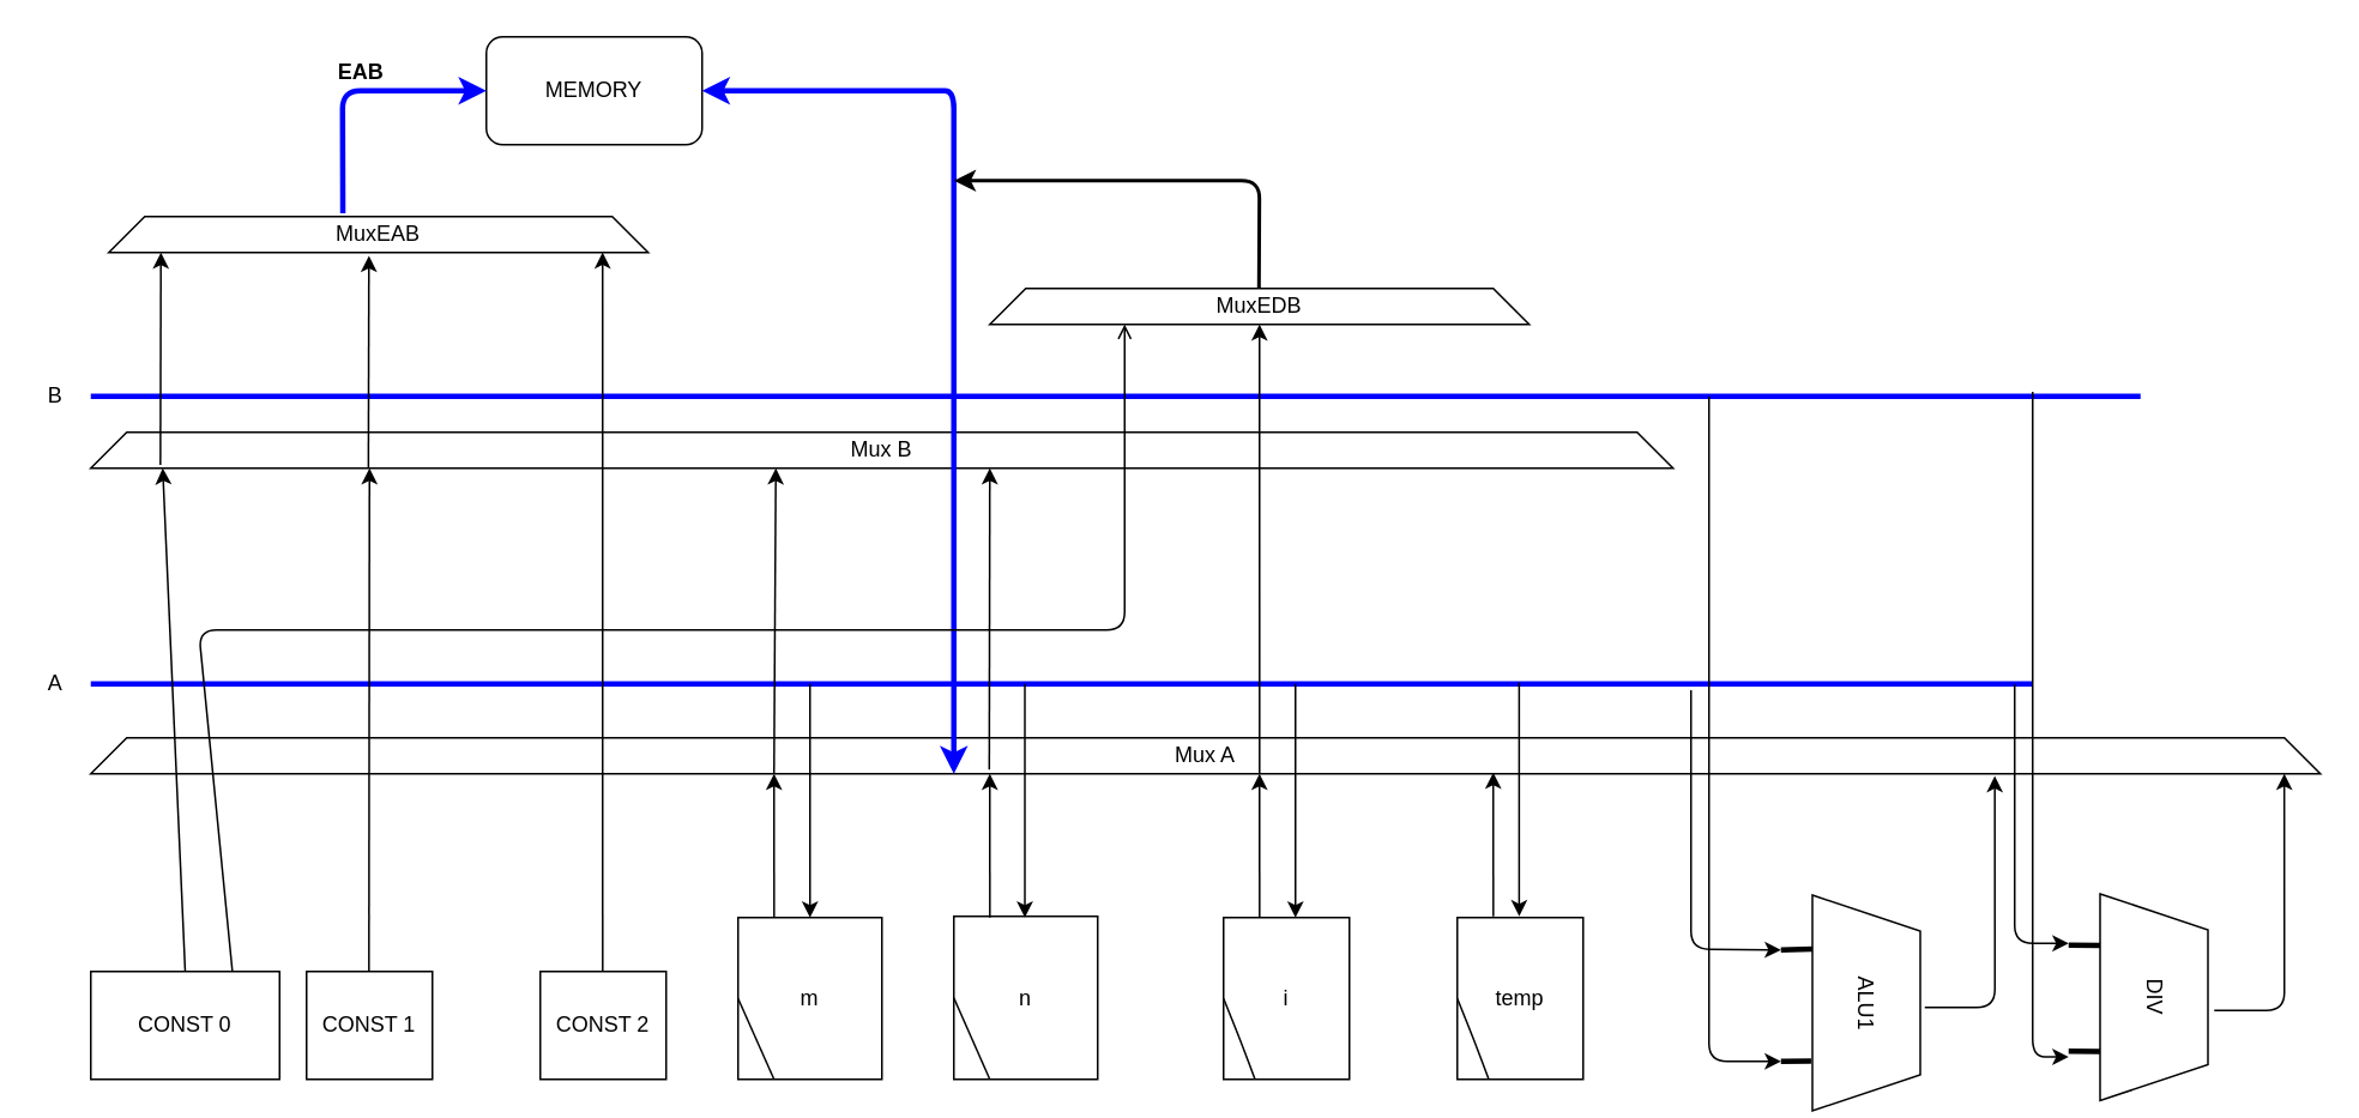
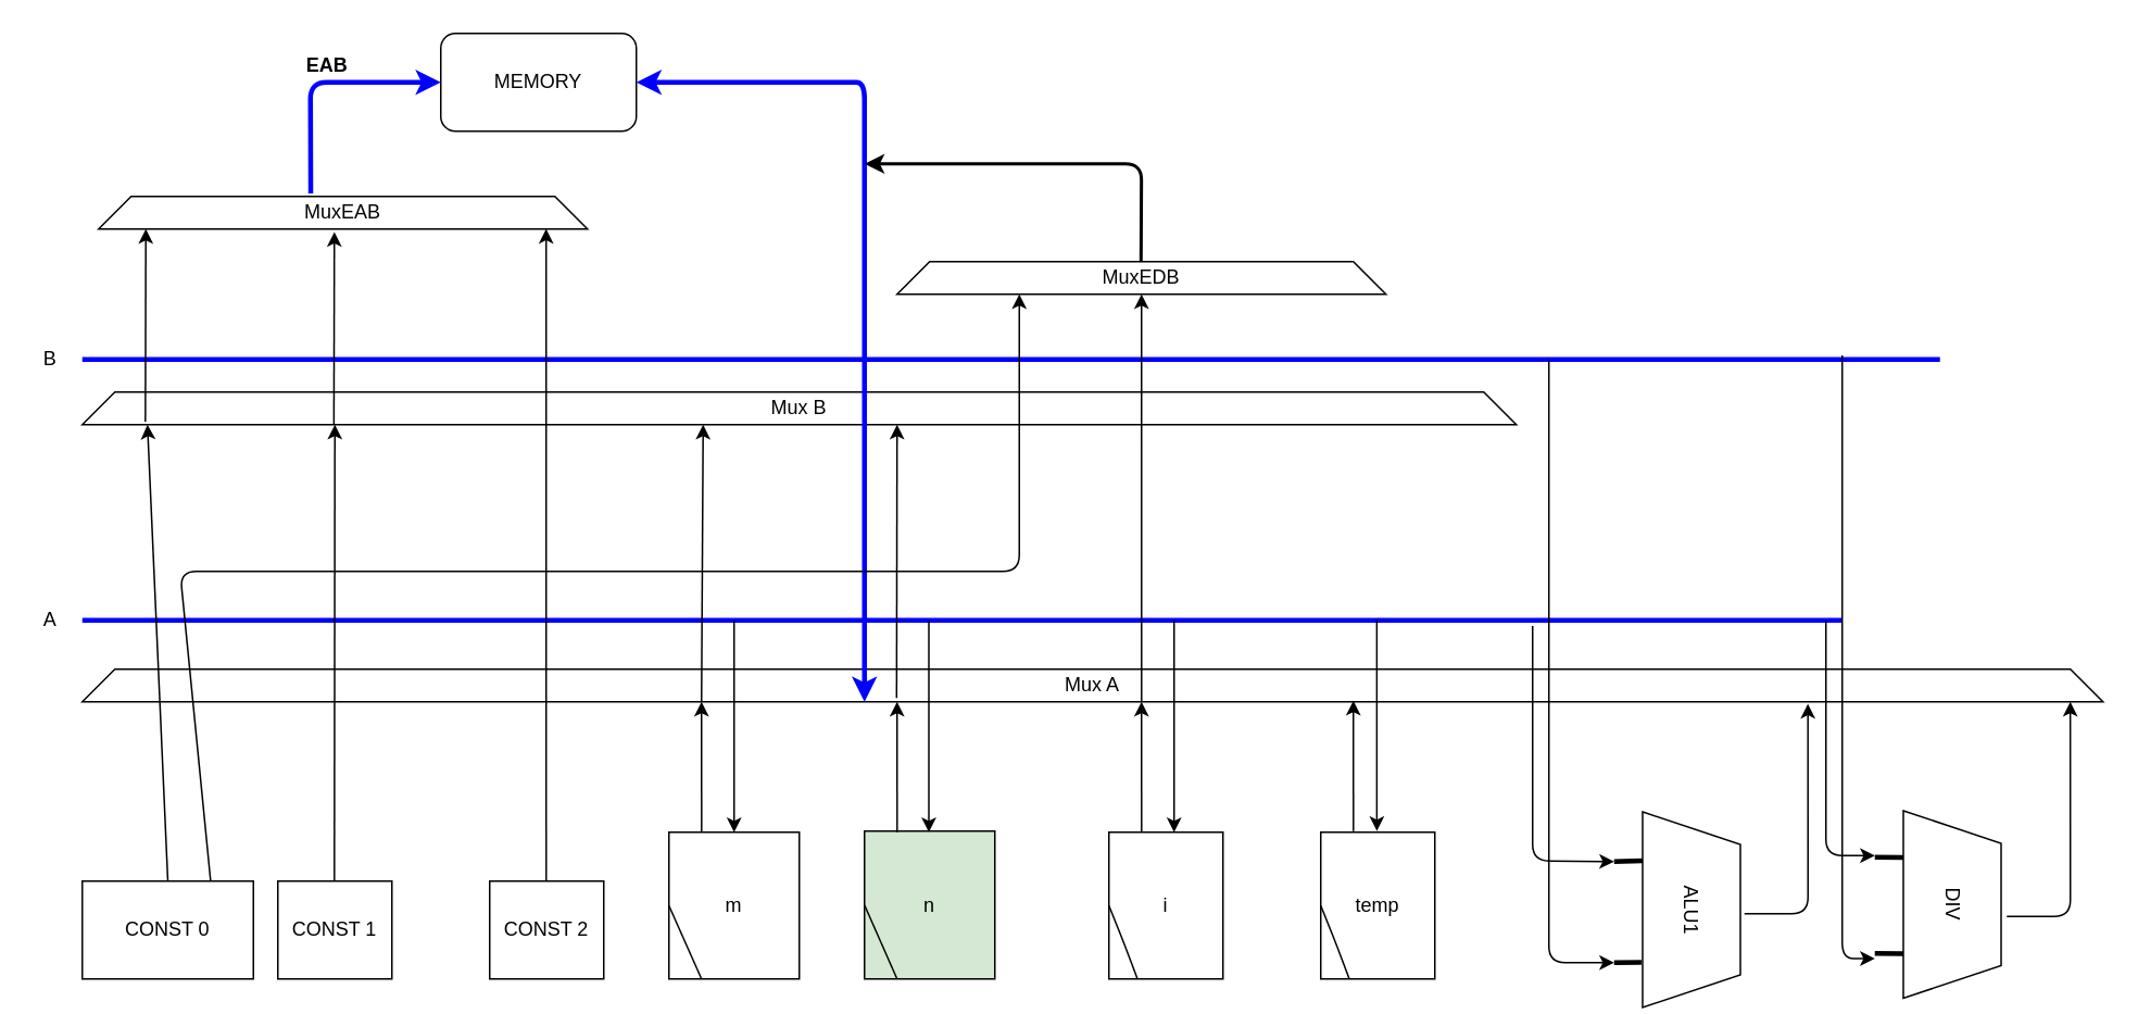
- <mxCell id="51" value="" style="endArrow=open;html=1;strokeColor=#000000;strokeWidth=1;exitX=0.75;exitY=0;exitDx=0;exitDy=0;entryX=0.25;entryY=1;entryDx=0;entryDy=0;" parent="1" source="2" edge="1" target="53"><mxGeometry width="50" height="50" relative="1" as="geometry"><mxPoint x="90" y="170" as="sourcePoint" /><mxPoint x="530" y="170" as="targetPoint" /><Array as="points"><mxPoint x="110" y="350" /><mxPoint x="625" y="350" /></Array></mxGeometry></mxCell>
+ <mxCell id="51" value="" style="endArrow=classic;html=1;strokeColor=#000000;strokeWidth=1;exitX=0.75;exitY=0;exitDx=0;exitDy=0;entryX=0.25;entryY=1;entryDx=0;entryDy=0;" parent="1" source="2" edge="1" target="53"><mxGeometry width="50" height="50" relative="1" as="geometry"><mxPoint x="90" y="170" as="sourcePoint" /><mxPoint x="530" y="170" as="targetPoint" /><Array as="points"><mxPoint x="110" y="350" /><mxPoint x="625" y="350" /></Array></mxGeometry></mxCell>
- <mxCell id="7" value="n" style="rounded=0;whiteSpace=wrap;html=1;" parent="1" vertex="1"><mxGeometry x="530" y="509.31" width="80" height="90.69" as="geometry" /></mxCell>
+ <mxCell id="7" value="n" style="rounded=0;whiteSpace=wrap;html=1;fillColor=#d5e8d4;" parent="1" vertex="1"><mxGeometry x="530" y="509.31" width="80" height="90.69" as="geometry" /></mxCell>
